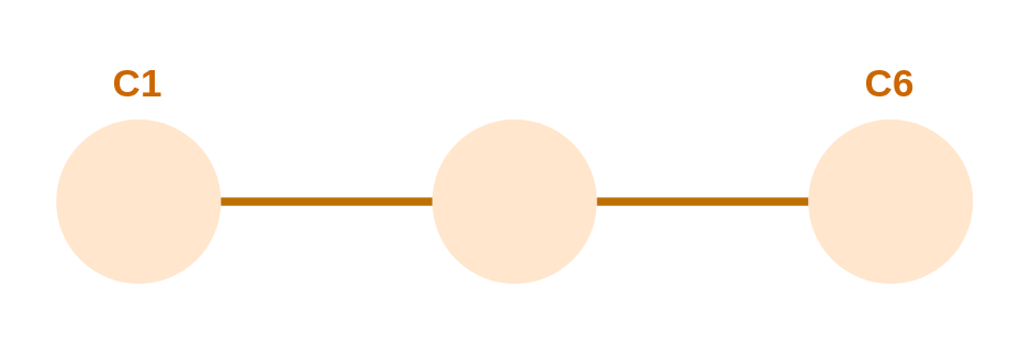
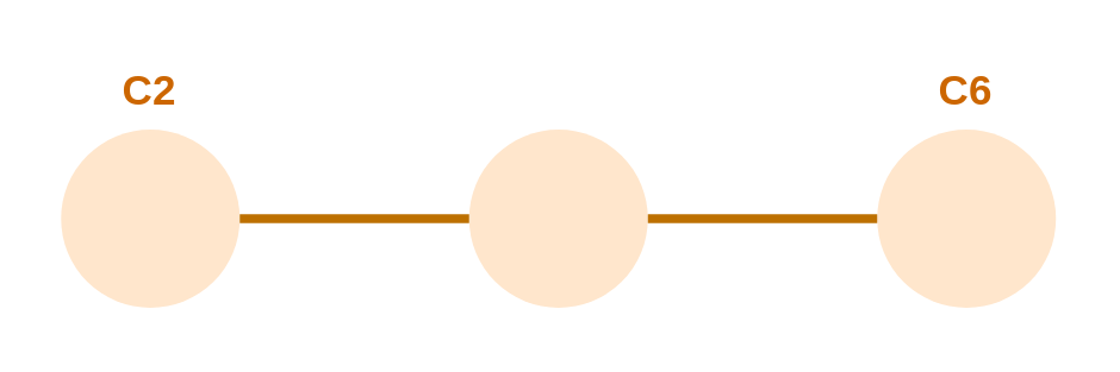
- <mxCell id="5" value="C1" style="text;html=1;strokeColor=none;fillColor=none;align=center;verticalAlign=middle;whiteSpace=wrap;rounded=0;fontStyle=1;fontSize=14;fontColor=#CC6600;" parent="1" vertex="1"><mxGeometry x="30" y="20" width="40" height="20" as="geometry" /></mxCell>
+ <mxCell id="5" value="C2" style="text;html=1;strokeColor=none;fillColor=none;align=center;verticalAlign=middle;whiteSpace=wrap;rounded=0;fontStyle=1;fontSize=14;fontColor=#CC6600;" parent="1" vertex="1"><mxGeometry x="30" y="20" width="40" height="20" as="geometry" /></mxCell>
